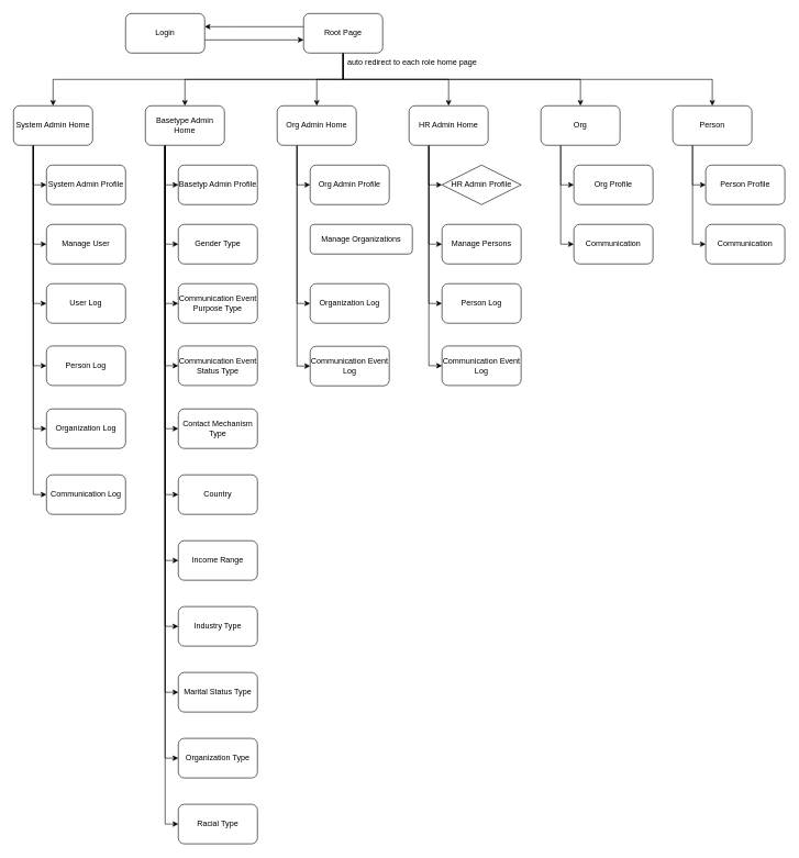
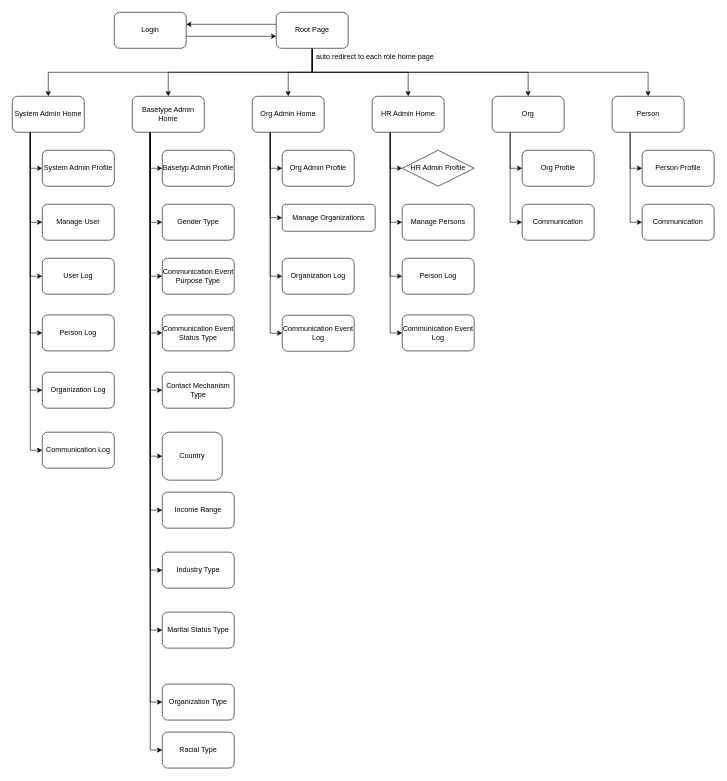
+ <mxCell id="13" style="edgeStyle=orthogonalEdgeStyle;rounded=0;orthogonalLoop=1;jettySize=auto;html=1;exitX=0.25;exitY=1;exitDx=0;exitDy=0;entryX=0;entryY=0.5;entryDx=0;entryDy=0;shadow=0;" parent="1" source="16" target="56" edge="1"><mxGeometry relative="1" as="geometry" /></mxCell>
- <mxCell id="67" value="Country" style="rounded=1;whiteSpace=wrap;html=1;shadow=0;" parent="1" vertex="1"><mxGeometry x="270" y="720" width="120" height="60" as="geometry" /></mxCell>
+ <mxCell id="67" value="Country" style="rounded=1;whiteSpace=wrap;html=1;shadow=0;" parent="1" vertex="1"><mxGeometry x="270" y="720" width="100" height="80" as="geometry" /></mxCell>
- <mxCell id="71" value="Organization Type" style="rounded=1;whiteSpace=wrap;html=1;shadow=0;" parent="1" vertex="1"><mxGeometry x="270" y="1120" width="120" height="60" as="geometry" /></mxCell>
+ <mxCell id="71" value="Organization Type" style="rounded=1;whiteSpace=wrap;html=1;shadow=0;" parent="1" vertex="1"><mxGeometry x="270" y="1140" width="120" height="60" as="geometry" /></mxCell>
